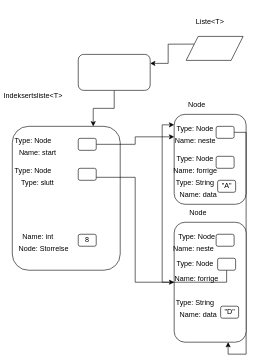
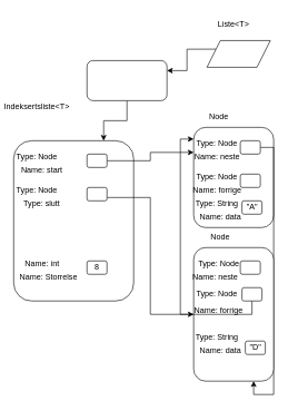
- <mxCell id="13" value="Node: Storrelse" style="text;html=1;strokeColor=none;fillColor=none;align=center;verticalAlign=middle;whiteSpace=wrap;rounded=0;" parent="1" vertex="1"><mxGeometry x="25" y="400" width="95" height="30" as="geometry" /></mxCell>
+ <mxCell id="13" value="Name: Storrelse" style="text;html=1;strokeColor=none;fillColor=none;align=center;verticalAlign=middle;whiteSpace=wrap;rounded=0;" parent="1" vertex="1"><mxGeometry x="25" y="400" width="95" height="30" as="geometry" /></mxCell>
